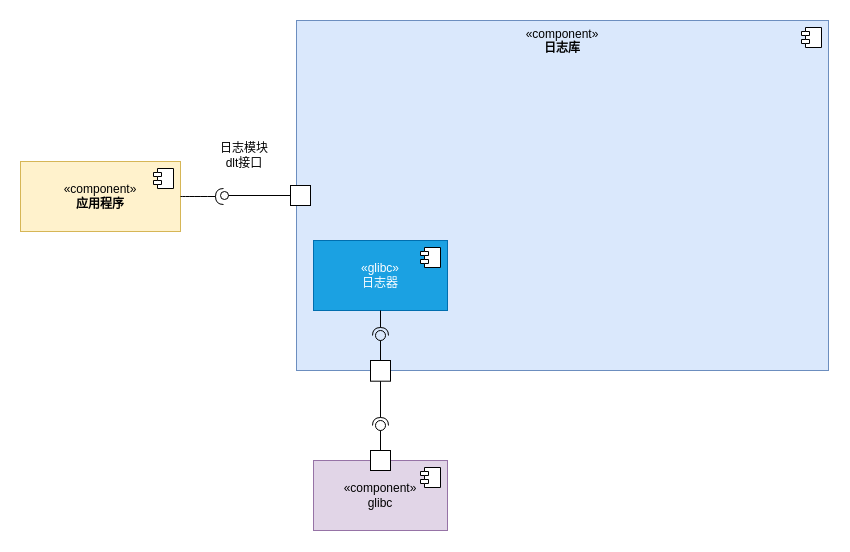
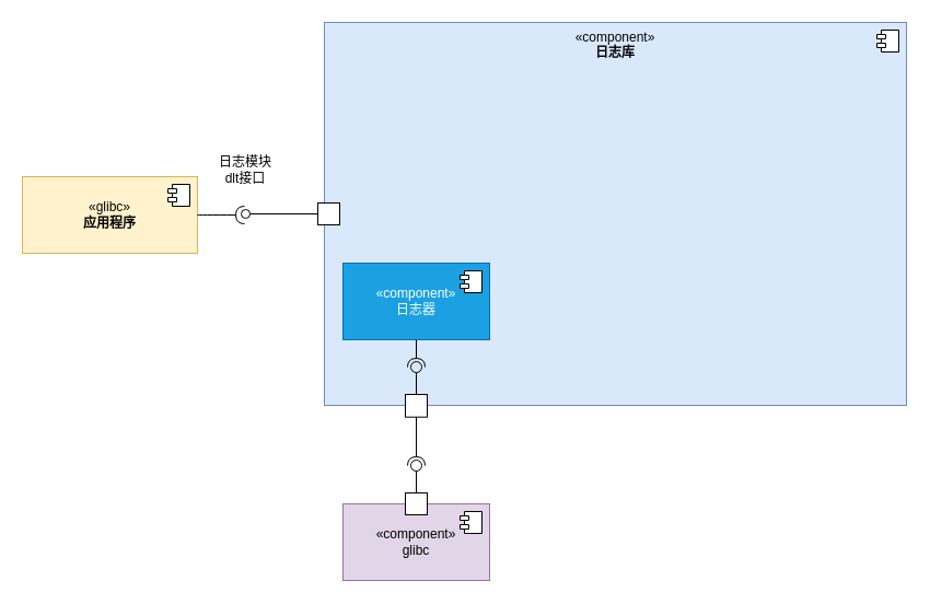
- <mxCell id="7" value="日志模块dlt接口" style="text;html=1;align=center;verticalAlign=middle;whiteSpace=wrap;rounded=0;" vertex="1" parent="1"><mxGeometry x="214" y="140" width="60" height="30" as="geometry" /></mxCell>
+ <mxCell id="7" value="日志模块dlt接口" style="text;html=1;align=center;verticalAlign=middle;whiteSpace=wrap;rounded=0;" vertex="1" parent="1"><mxGeometry x="194" y="140" width="60" height="30" as="geometry" /></mxCell>
- <mxCell id="9" value="«component»&lt;br&gt;&lt;b&gt;应用程序&lt;/b&gt;" style="html=1;dropTarget=0;whiteSpace=wrap;fillColor=#fff2cc;strokeColor=#d6b656;" vertex="1" parent="1"><mxGeometry x="20" y="161" width="160" height="70" as="geometry" /></mxCell>
+ <mxCell id="9" value="«glibc»&lt;br&gt;&lt;b&gt;应用程序&lt;/b&gt;" style="html=1;dropTarget=0;whiteSpace=wrap;fillColor=#fff2cc;strokeColor=#d6b656;" vertex="1" parent="1"><mxGeometry x="20" y="161" width="160" height="70" as="geometry" /></mxCell>
- <mxCell id="21" value="«glibc»&lt;div&gt;日志器&lt;/div&gt;" style="html=1;dropTarget=0;whiteSpace=wrap;fillColor=#1ba1e2;strokeColor=#006EAF;fontColor=#ffffff;" vertex="1" parent="1"><mxGeometry x="313" y="240" width="134" height="70" as="geometry" /></mxCell>
+ <mxCell id="21" value="«component»&lt;div&gt;日志器&lt;/div&gt;" style="html=1;dropTarget=0;whiteSpace=wrap;fillColor=#1ba1e2;strokeColor=#006EAF;fontColor=#ffffff;" vertex="1" parent="1"><mxGeometry x="313" y="240" width="134" height="70" as="geometry" /></mxCell>
